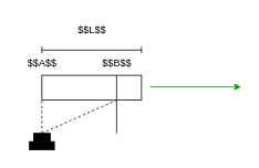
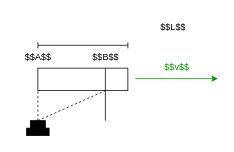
- <mxCell id="13" value="$$L$$" style="text;html=1;align=center;verticalAlign=middle;resizable=0;points=[];autosize=1;strokeColor=none;fillColor=none;" vertex="1" parent="1"><mxGeometry x="80" y="20" width="60" height="30" as="geometry" /></mxCell>
+ <mxCell id="13" value="$$L$$" style="text;html=1;align=center;verticalAlign=middle;resizable=0;points=[];autosize=1;strokeColor=none;fillColor=none;" vertex="1" parent="1"><mxGeometry x="200" y="20" width="60" height="30" as="geometry" /></mxCell>
+ <mxCell id="9" value="$$v$$" style="text;html=1;align=center;verticalAlign=middle;resizable=0;points=[];autosize=1;strokeColor=none;fillColor=none;fontColor=#009900;" vertex="1" parent="1"><mxGeometry x="205" y="74" width="60" height="30" as="geometry" /></mxCell>
